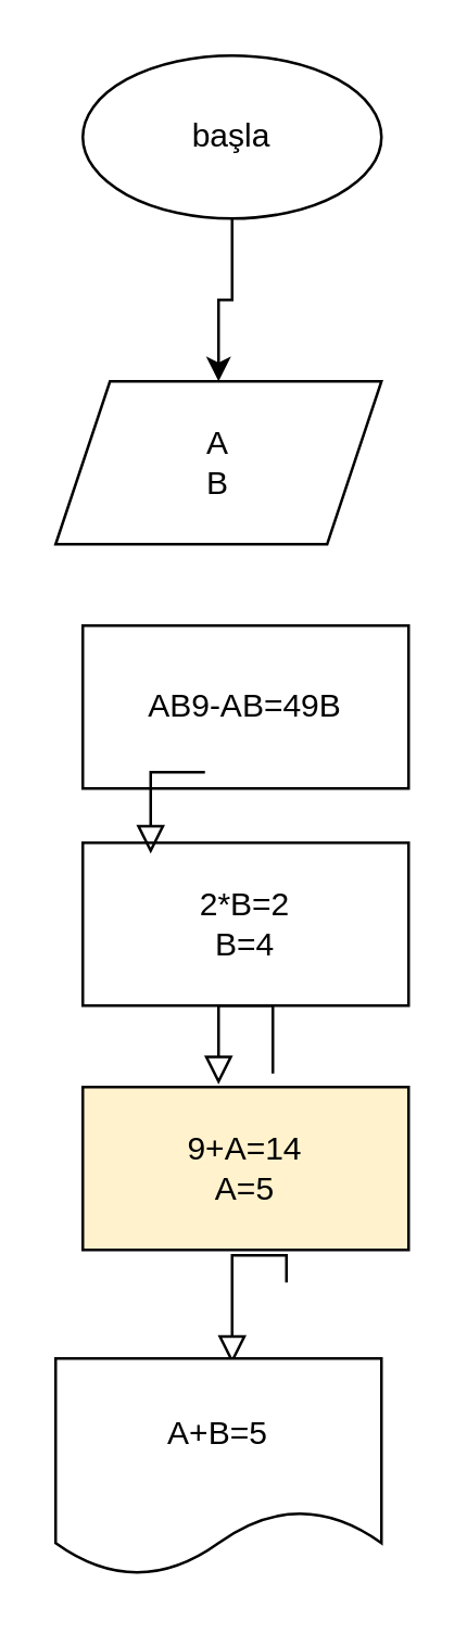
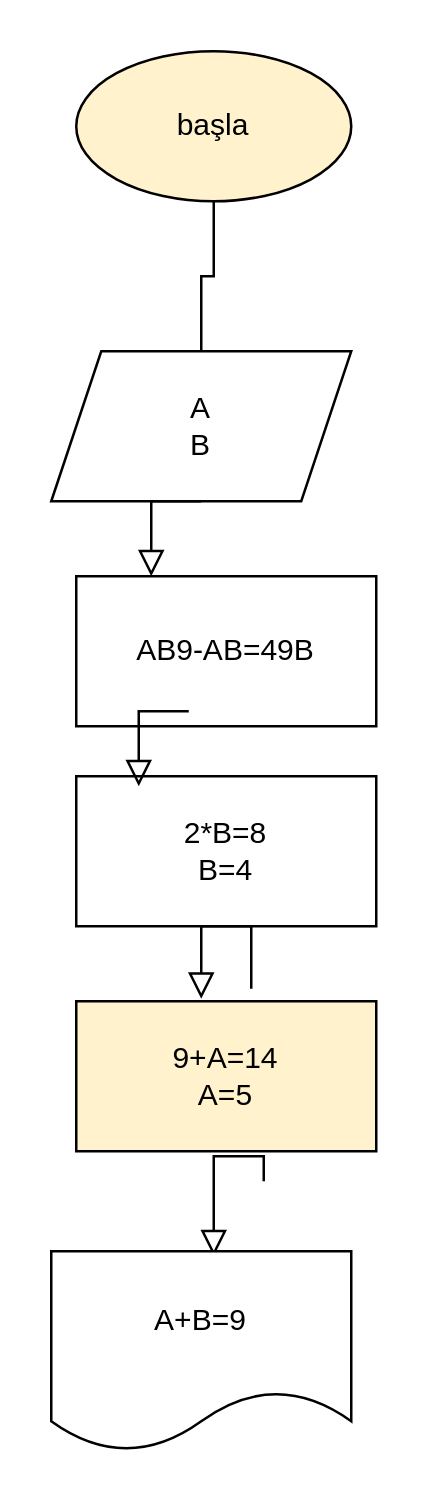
- <mxCell id="3" value="başla" style="ellipse;whiteSpace=wrap;html=1;" parent="1" vertex="1"><mxGeometry x="30" y="20" width="110" height="60" as="geometry" /></mxCell>
+ <mxCell id="3" value="başla" style="ellipse;whiteSpace=wrap;html=1;fillColor=#fff2cc;" parent="1" vertex="1"><mxGeometry x="30" y="20" width="110" height="60" as="geometry" /></mxCell>
- <mxCell id="2" value="" style="edgeStyle=orthogonalEdgeStyle;rounded=0;orthogonalLoop=1;jettySize=auto;html=1;" edge="1" parent="1" source="3" target="7"><mxGeometry relative="1" as="geometry" /></mxCell>
+ <mxCell id="2" value="" style="edgeStyle=orthogonalEdgeStyle;rounded=0;orthogonalLoop=1;jettySize=auto;html=1;endArrow=none;" edge="1" parent="1" source="3" target="7"><mxGeometry relative="1" as="geometry" /></mxCell>
+ <mxCell id="8" value="" style="rounded=0;html=1;jettySize=auto;orthogonalLoop=1;fontSize=11;endArrow=block;endFill=0;endSize=8;strokeWidth=1;shadow=0;labelBackgroundColor=none;edgeStyle=orthogonalEdgeStyle;entryX=0.25;entryY=0;entryDx=0;entryDy=0;exitX=0.5;exitY=1;exitDx=0;exitDy=0;" parent="1" source="7" target="4" edge="1"><mxGeometry relative="1" as="geometry"><mxPoint x="85" y="220" as="sourcePoint" /><mxPoint x="55" y="260" as="targetPoint" /></mxGeometry></mxCell>
- <mxCell id="5" value="2*B=2&lt;br&gt;B=4" style="rounded=0;whiteSpace=wrap;html=1;" parent="1" vertex="1"><mxGeometry x="30" y="310" width="120" height="60" as="geometry" /></mxCell>
+ <mxCell id="5" value="2*B=8&lt;br&gt;B=4" style="rounded=0;whiteSpace=wrap;html=1;" parent="1" vertex="1"><mxGeometry x="30" y="310" width="120" height="60" as="geometry" /></mxCell>
- <mxCell id="12" value="A+B=5" style="shape=document;whiteSpace=wrap;html=1;boundedLbl=1;" parent="1" vertex="1"><mxGeometry x="20" y="500" width="120" height="80" as="geometry" /></mxCell>
+ <mxCell id="12" value="A+B=9" style="shape=document;whiteSpace=wrap;html=1;boundedLbl=1;" parent="1" vertex="1"><mxGeometry x="20" y="500" width="120" height="80" as="geometry" /></mxCell>
